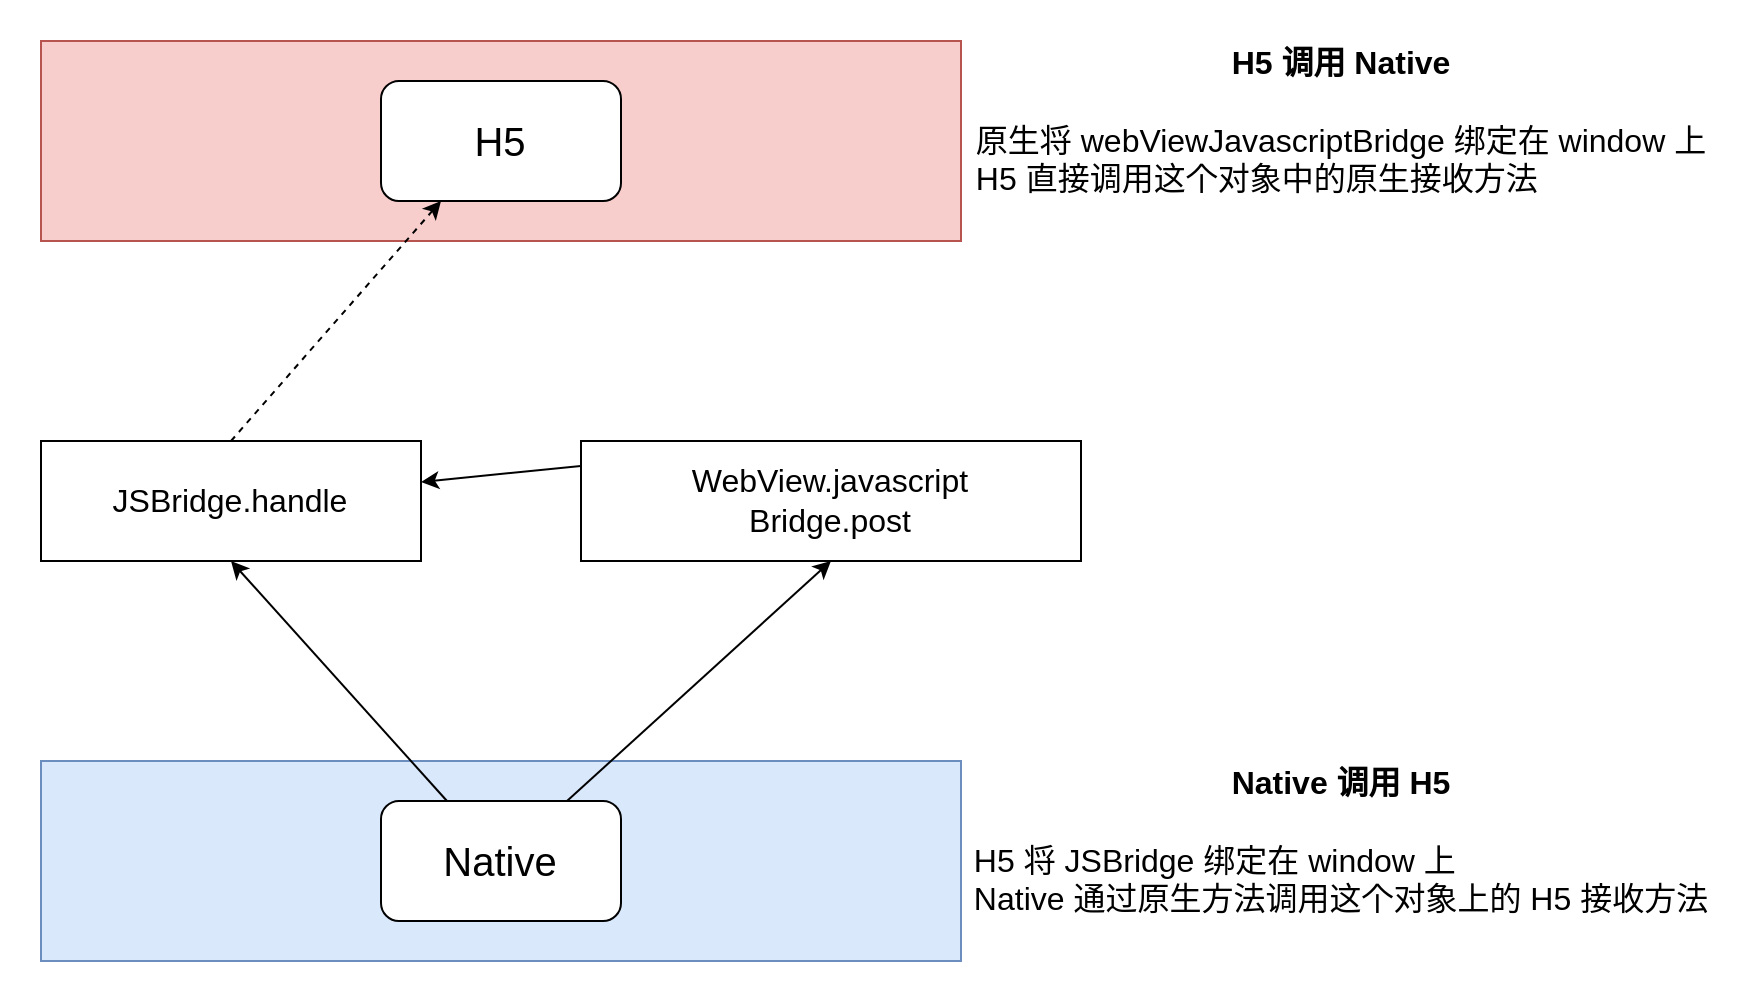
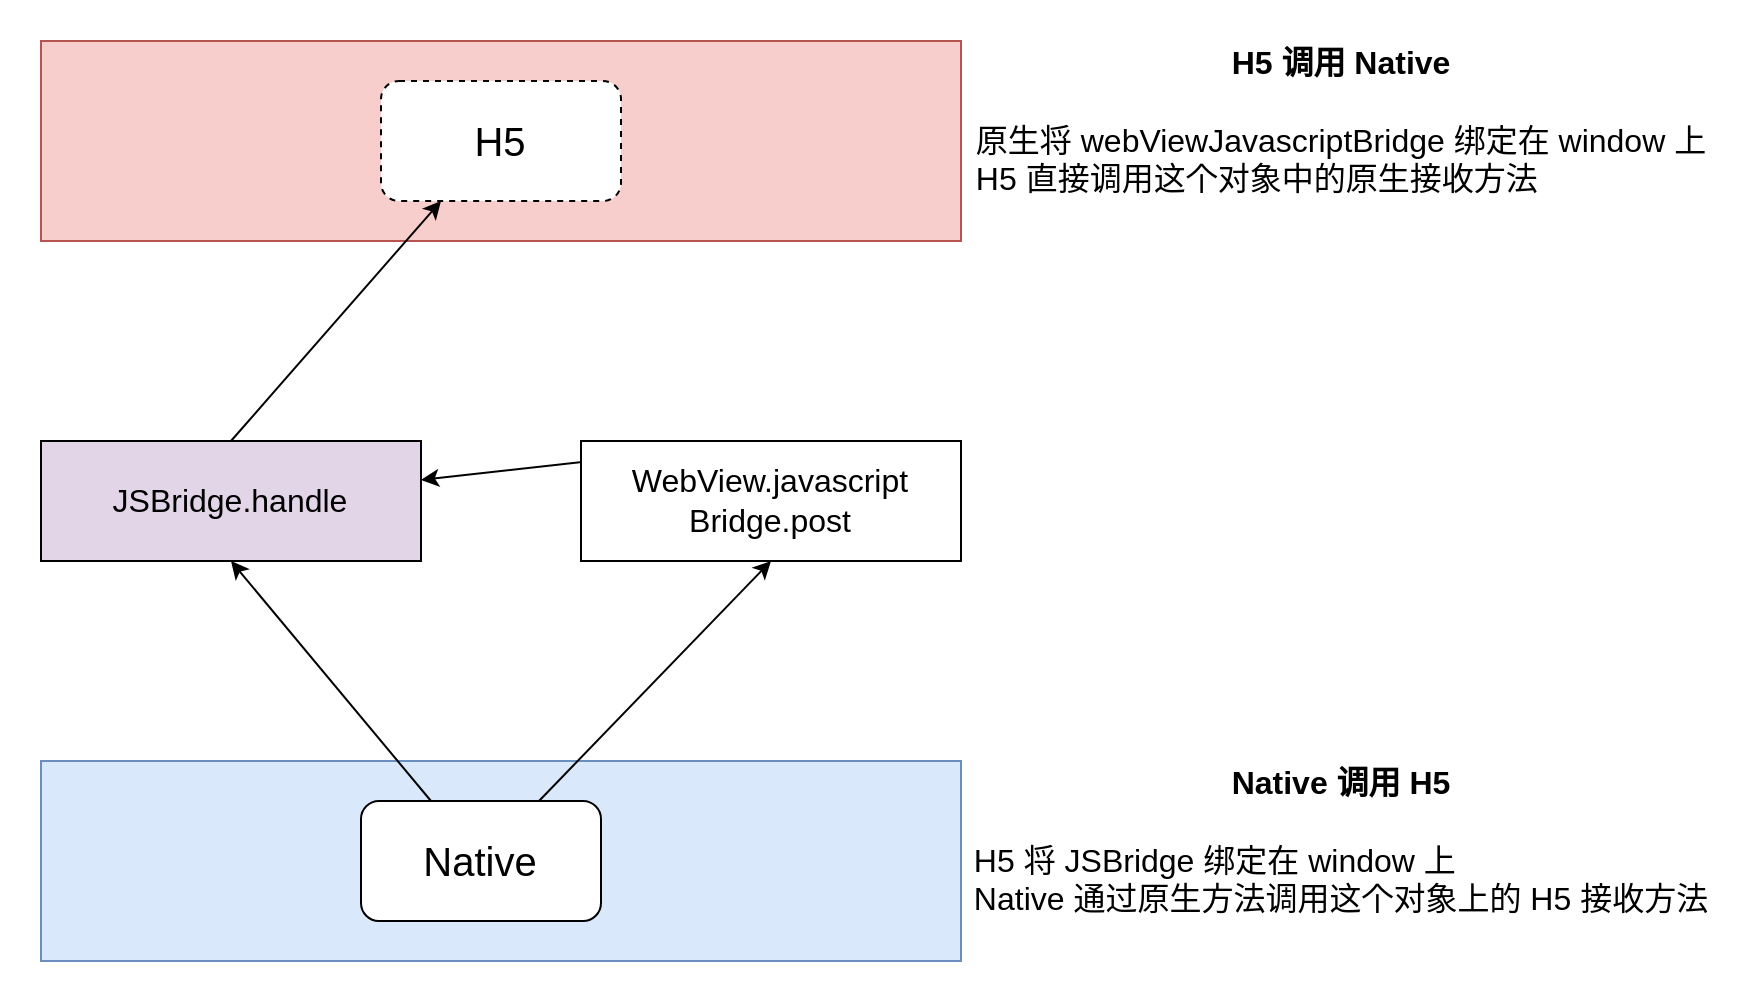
- <mxCell id="7" value="H5" style="rounded=1;whiteSpace=wrap;html=1;fontSize=20;" parent="1" vertex="1"><mxGeometry x="190" y="40" width="120" height="60" as="geometry" /></mxCell>
+ <mxCell id="7" value="H5" style="rounded=1;whiteSpace=wrap;html=1;fontSize=20;dashed=1;" parent="1" vertex="1"><mxGeometry x="190" y="40" width="120" height="60" as="geometry" /></mxCell>
- <mxCell id="8" style="edgeStyle=none;html=1;entryX=0.25;entryY=1;entryDx=0;entryDy=0;fontSize=16;exitX=0.5;exitY=0;exitDx=0;exitDy=0;dashed=1;" parent="1" source="9" target="7" edge="1"><mxGeometry relative="1" as="geometry" /></mxCell>
+ <mxCell id="8" style="edgeStyle=none;html=1;entryX=0.25;entryY=1;entryDx=0;entryDy=0;fontSize=16;exitX=0.5;exitY=0;exitDx=0;exitDy=0;" parent="1" source="9" target="7" edge="1"><mxGeometry relative="1" as="geometry" /></mxCell>
- <mxCell id="9" value="JSBridge.handle&lt;br&gt;" style="rounded=0;whiteSpace=wrap;html=1;fontSize=16;" parent="1" vertex="1"><mxGeometry x="20" y="220" width="190" height="60" as="geometry" /></mxCell>
+ <mxCell id="9" value="JSBridge.handle&lt;br&gt;" style="rounded=0;whiteSpace=wrap;html=1;fontSize=16;fillColor=#e1d5e7;" parent="1" vertex="1"><mxGeometry x="20" y="220" width="190" height="60" as="geometry" /></mxCell>
- <mxCell id="11" value="WebView.javascript&lt;br&gt;Bridge.post" style="rounded=0;whiteSpace=wrap;html=1;fontSize=16;" parent="1" vertex="1"><mxGeometry x="290" y="220" width="250" height="60" as="geometry" /></mxCell>
+ <mxCell id="11" value="WebView.javascript&lt;br&gt;Bridge.post" style="rounded=0;whiteSpace=wrap;html=1;fontSize=16;" parent="1" vertex="1"><mxGeometry x="290" y="220" width="190" height="60" as="geometry" /></mxCell>
- <mxCell id="6" value="Native" style="rounded=1;whiteSpace=wrap;html=1;fontSize=20;" parent="1" vertex="1"><mxGeometry x="190" y="400" width="120" height="60" as="geometry" /></mxCell>
+ <mxCell id="6" value="Native" style="rounded=1;whiteSpace=wrap;html=1;fontSize=20;" parent="1" vertex="1"><mxGeometry x="180" y="400" width="120" height="60" as="geometry" /></mxCell>
